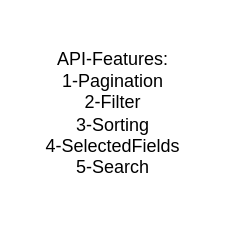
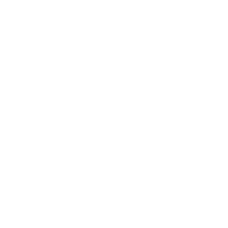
- <mxCell id="2" value="API-Features:&lt;br&gt;1-Pagination&lt;br&gt;2-Filter&lt;br&gt;3-Sorting&lt;br&gt;4-SelectedFields&lt;br&gt;5-Search" style="text;strokeColor=none;align=center;fillColor=none;html=1;verticalAlign=middle;whiteSpace=wrap;rounded=0;" vertex="1" parent="1"><mxGeometry x="20" y="20" width="110" height="110" as="geometry" /></mxCell>
